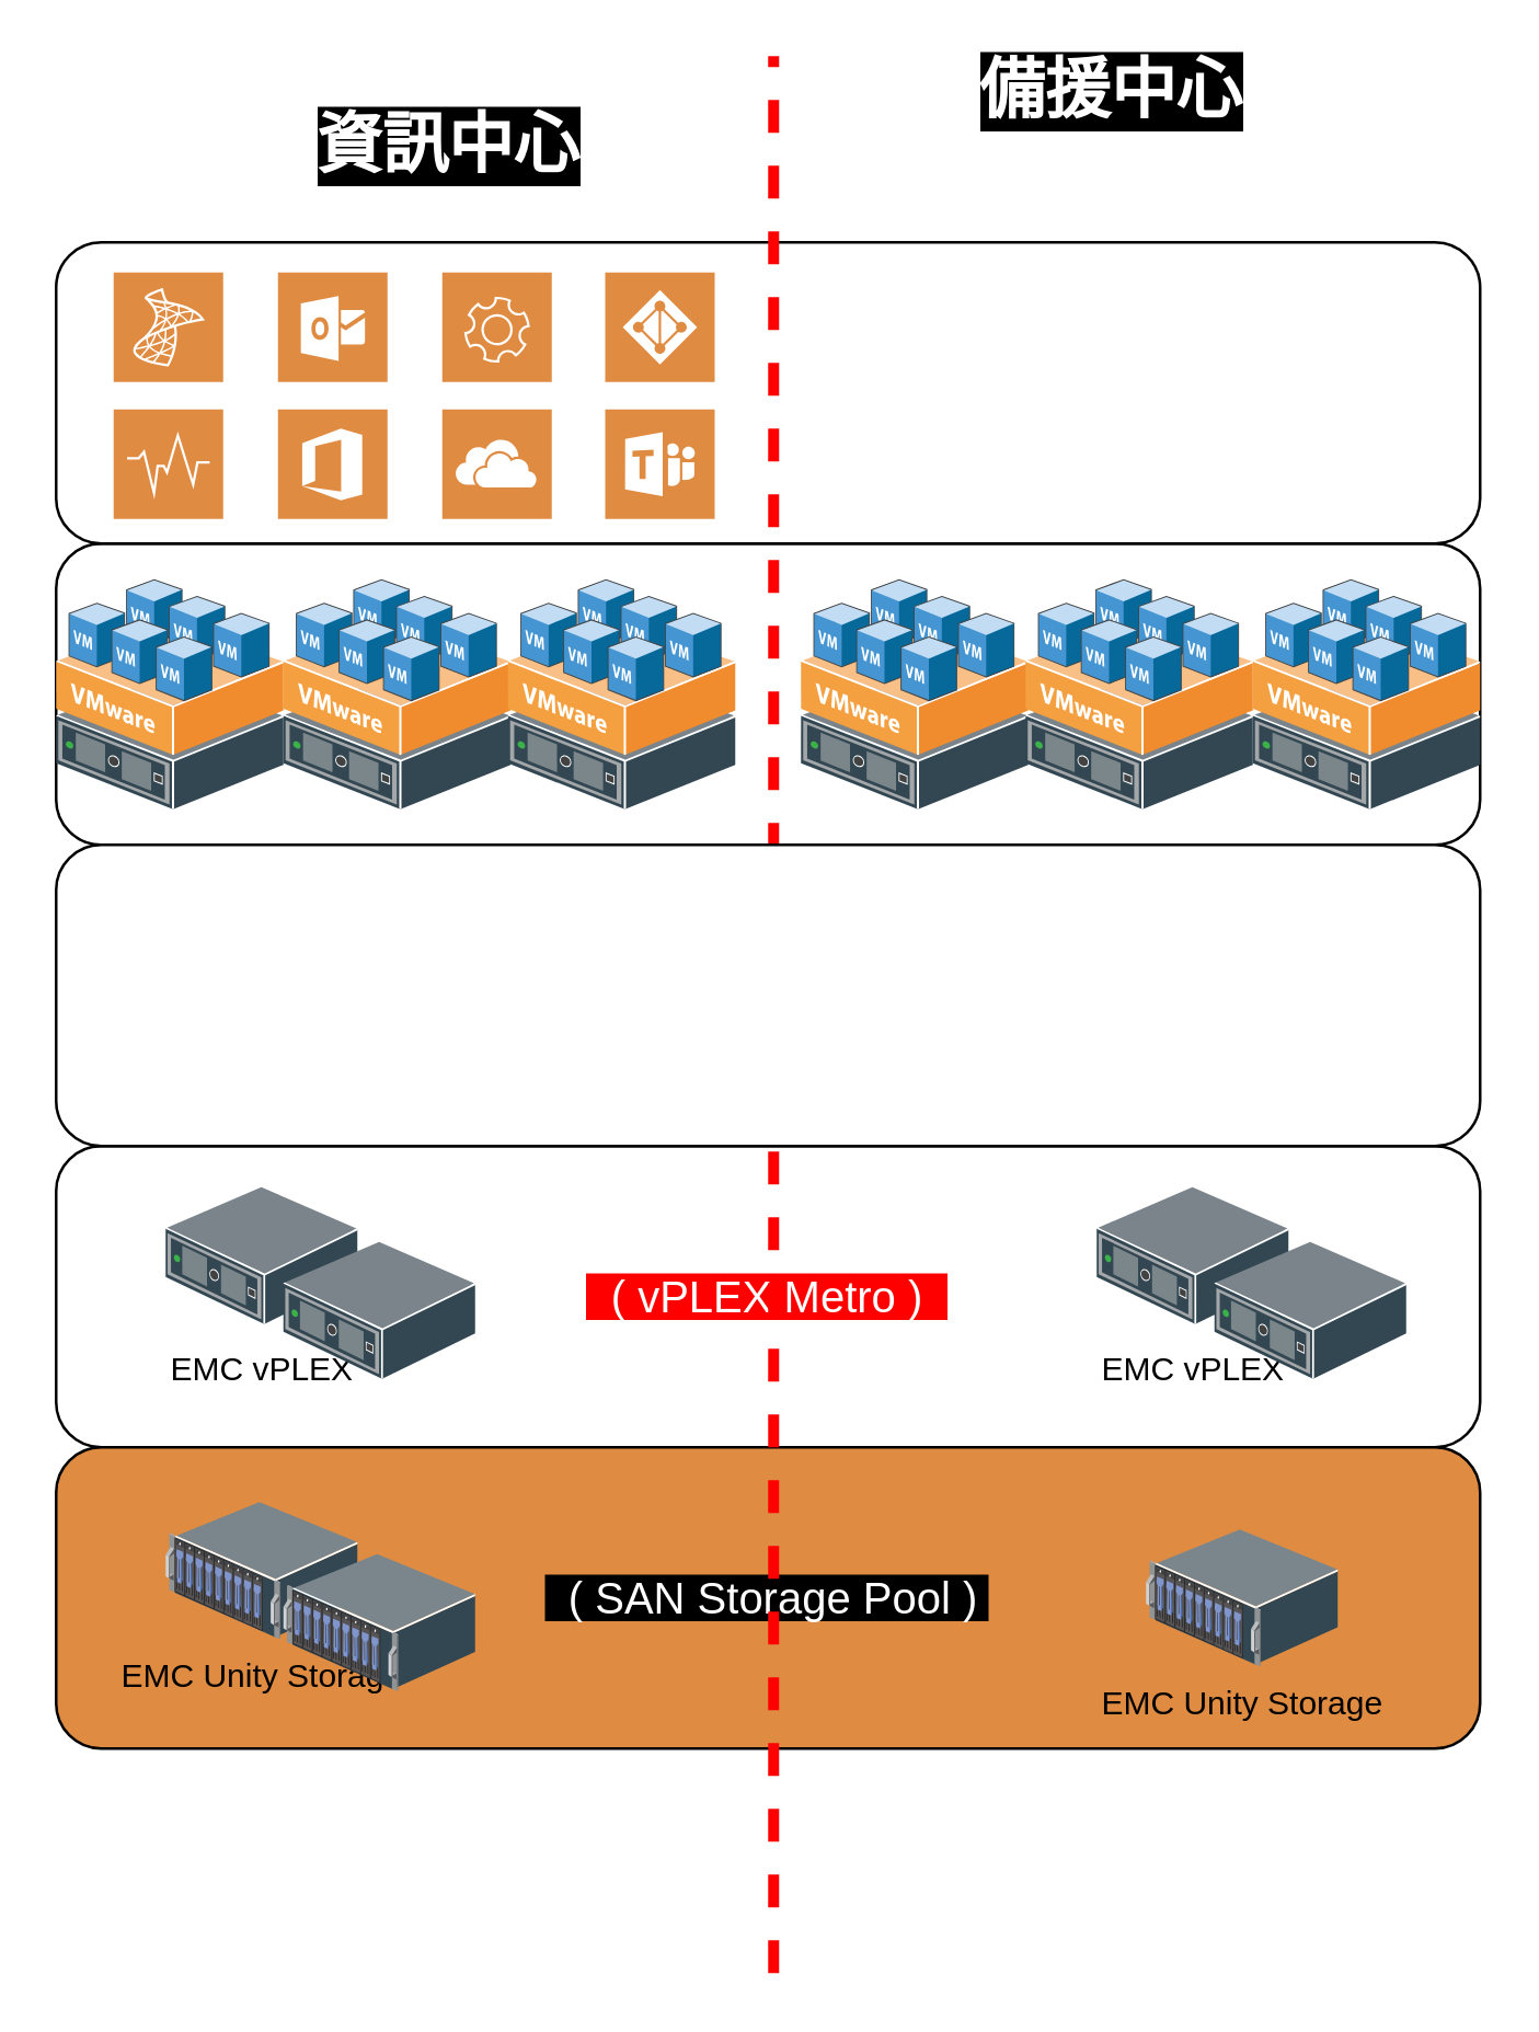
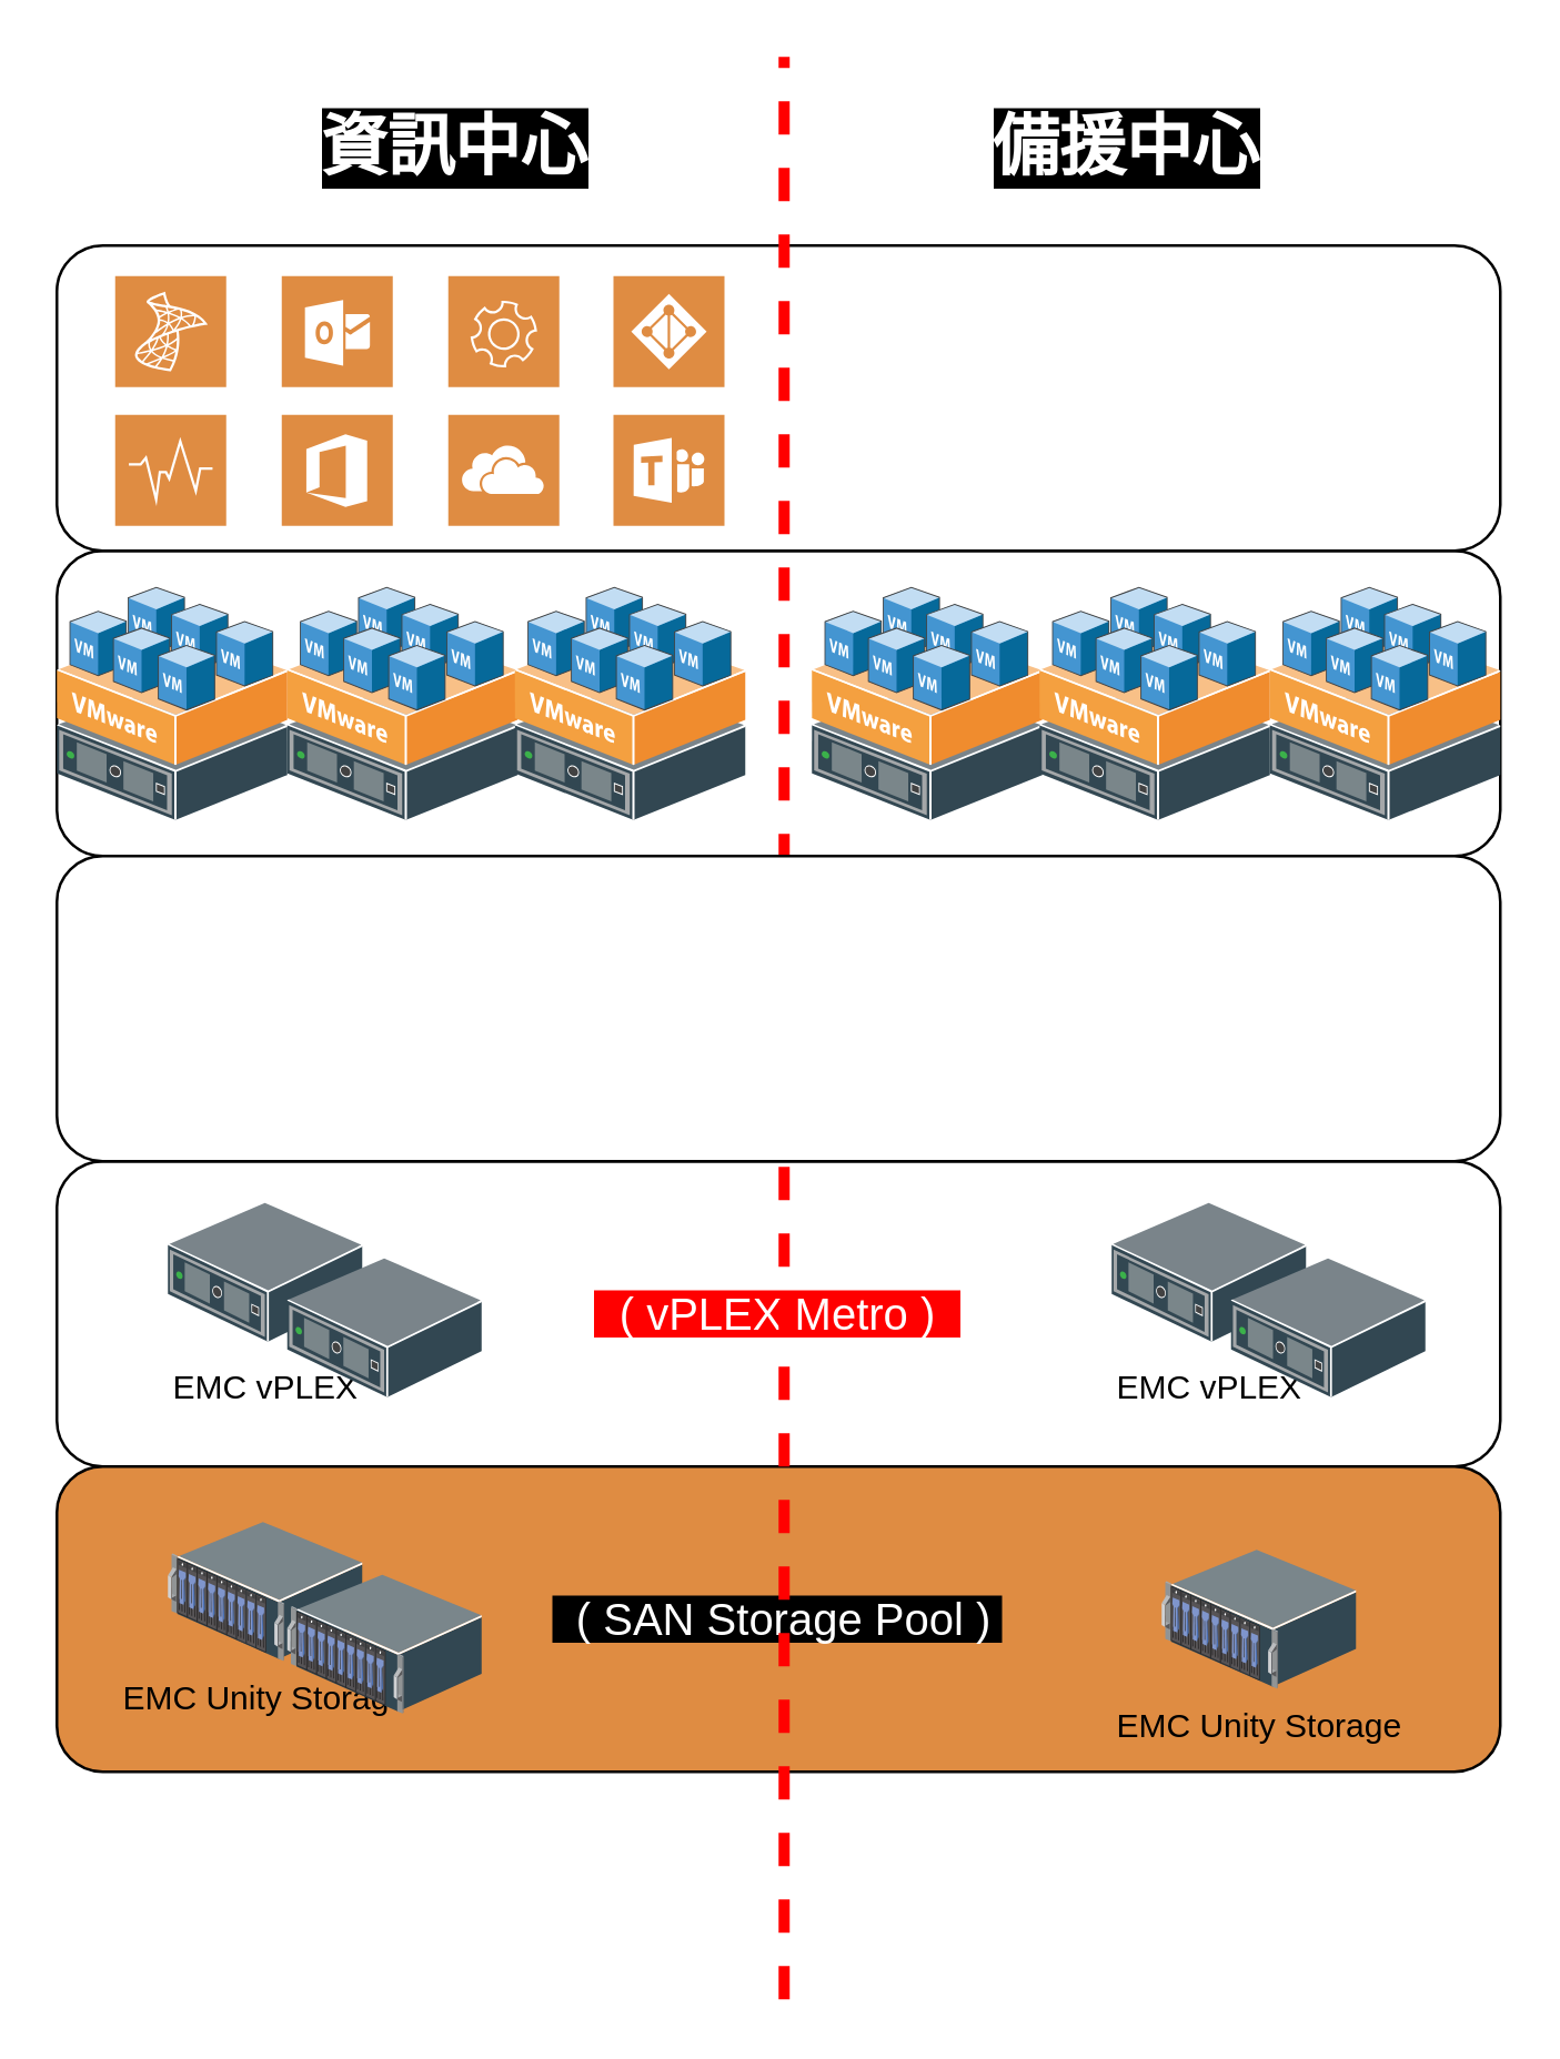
- <mxCell id="26" value="&lt;span style=&quot;background-color: rgb(0 , 0 , 0)&quot;&gt;&lt;font style=&quot;font-size: 24px&quot;&gt;&lt;b&gt;備援中心&lt;br&gt;&lt;/b&gt;&lt;/font&gt;&lt;/span&gt;" style="text;html=1;resizable=0;autosize=1;align=center;verticalAlign=middle;points=[];fillColor=none;strokeColor=none;rounded=0;labelBackgroundColor=#000000;fontSize=16;fontColor=#FFFFFF;" parent="1" vertex="1"><mxGeometry x="350" y="18" width="110" height="30" as="geometry" /></mxCell>
+ <mxCell id="26" value="&lt;span style=&quot;background-color: rgb(0 , 0 , 0)&quot;&gt;&lt;font style=&quot;font-size: 24px&quot;&gt;&lt;b&gt;備援中心&lt;br&gt;&lt;/b&gt;&lt;/font&gt;&lt;/span&gt;" style="text;html=1;resizable=0;autosize=1;align=center;verticalAlign=middle;points=[];fillColor=none;strokeColor=none;rounded=0;labelBackgroundColor=#000000;fontSize=16;fontColor=#FFFFFF;" parent="1" vertex="1"><mxGeometry x="350" y="38" width="110" height="30" as="geometry" /></mxCell>
